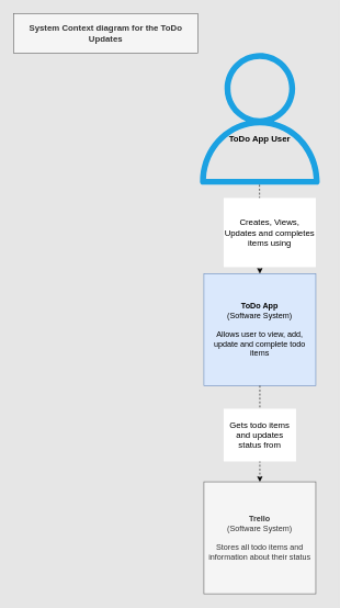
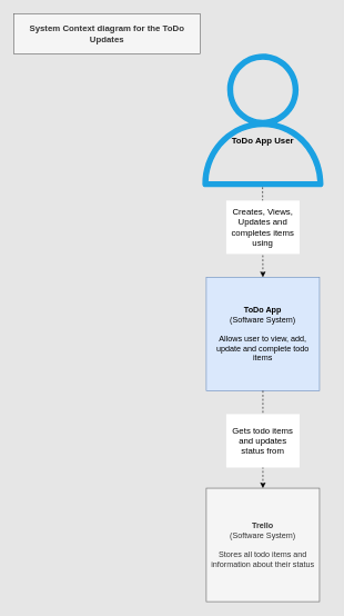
- <mxCell id="8" value="Creates, Views, Updates and completes items using" style="text;html=1;align=center;verticalAlign=middle;whiteSpace=wrap;rounded=0;shadow=0;fontSize=13;fillColor=#ffffff;" parent="1" vertex="1"><mxGeometry x="339" y="300" width="140" height="105" as="geometry" /></mxCell>
+ <mxCell id="8" value="Creates, Views, Updates and completes items using" style="text;html=1;align=center;verticalAlign=middle;whiteSpace=wrap;rounded=0;shadow=0;fontSize=13;fillColor=#ffffff;" parent="1" vertex="1"><mxGeometry x="339" y="300" width="110" height="80" as="geometry" /></mxCell>
